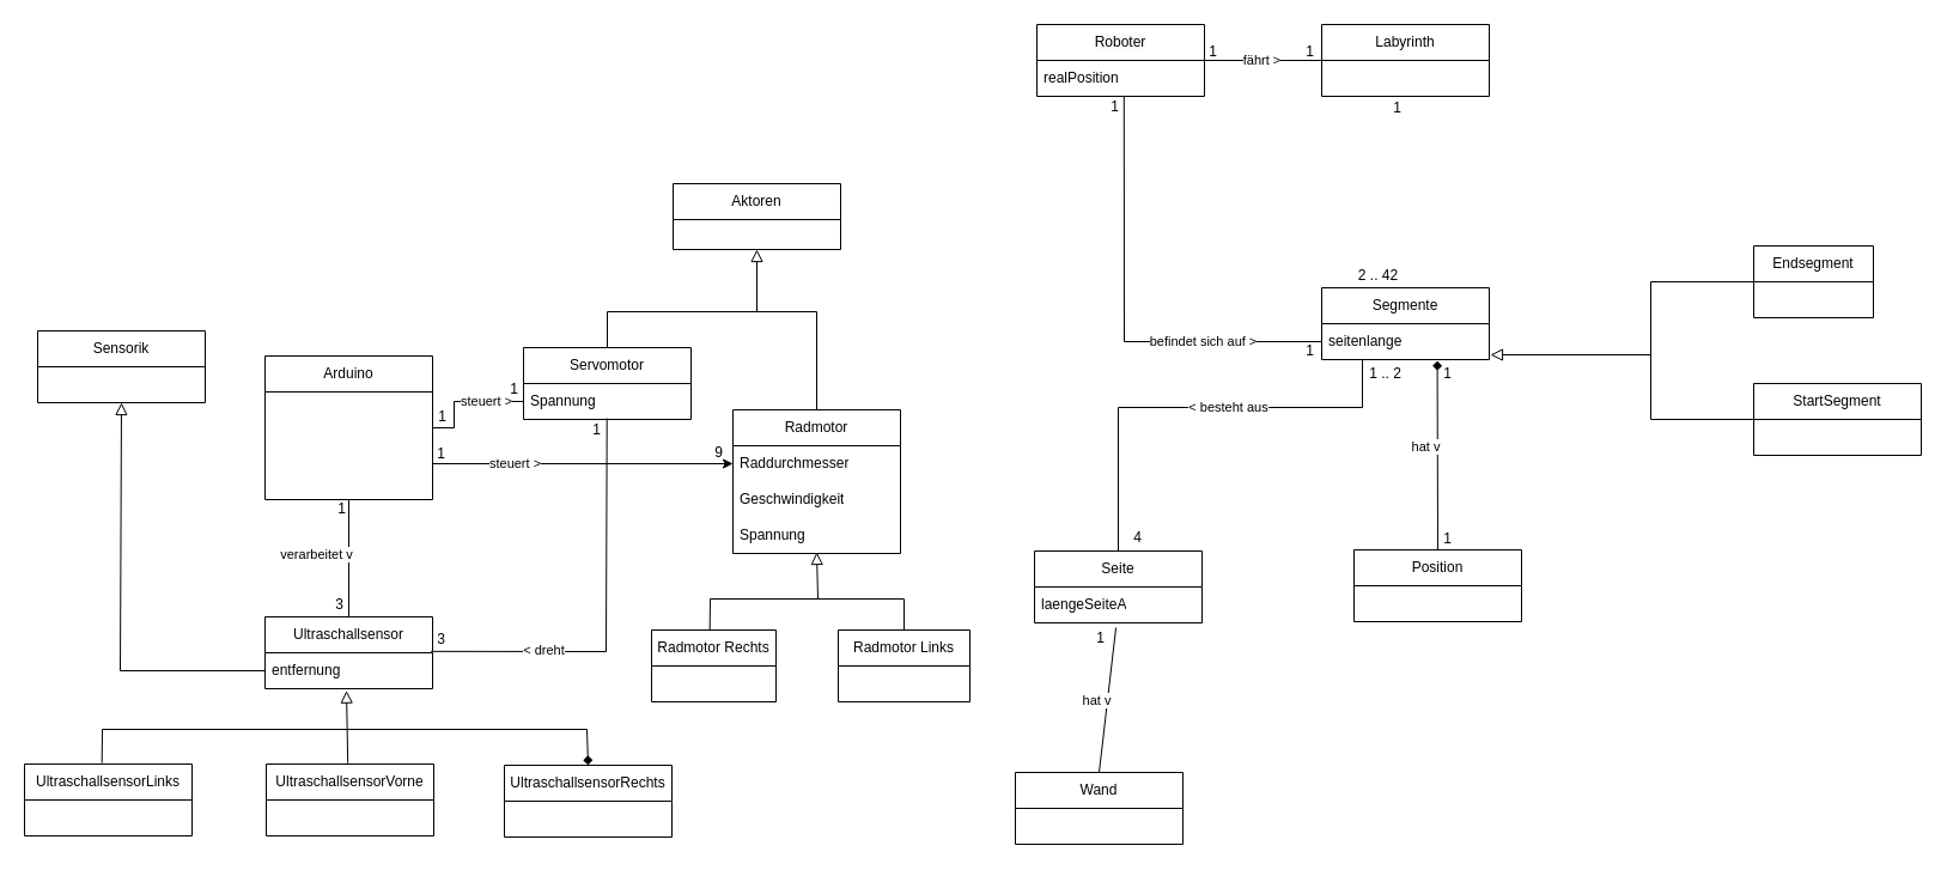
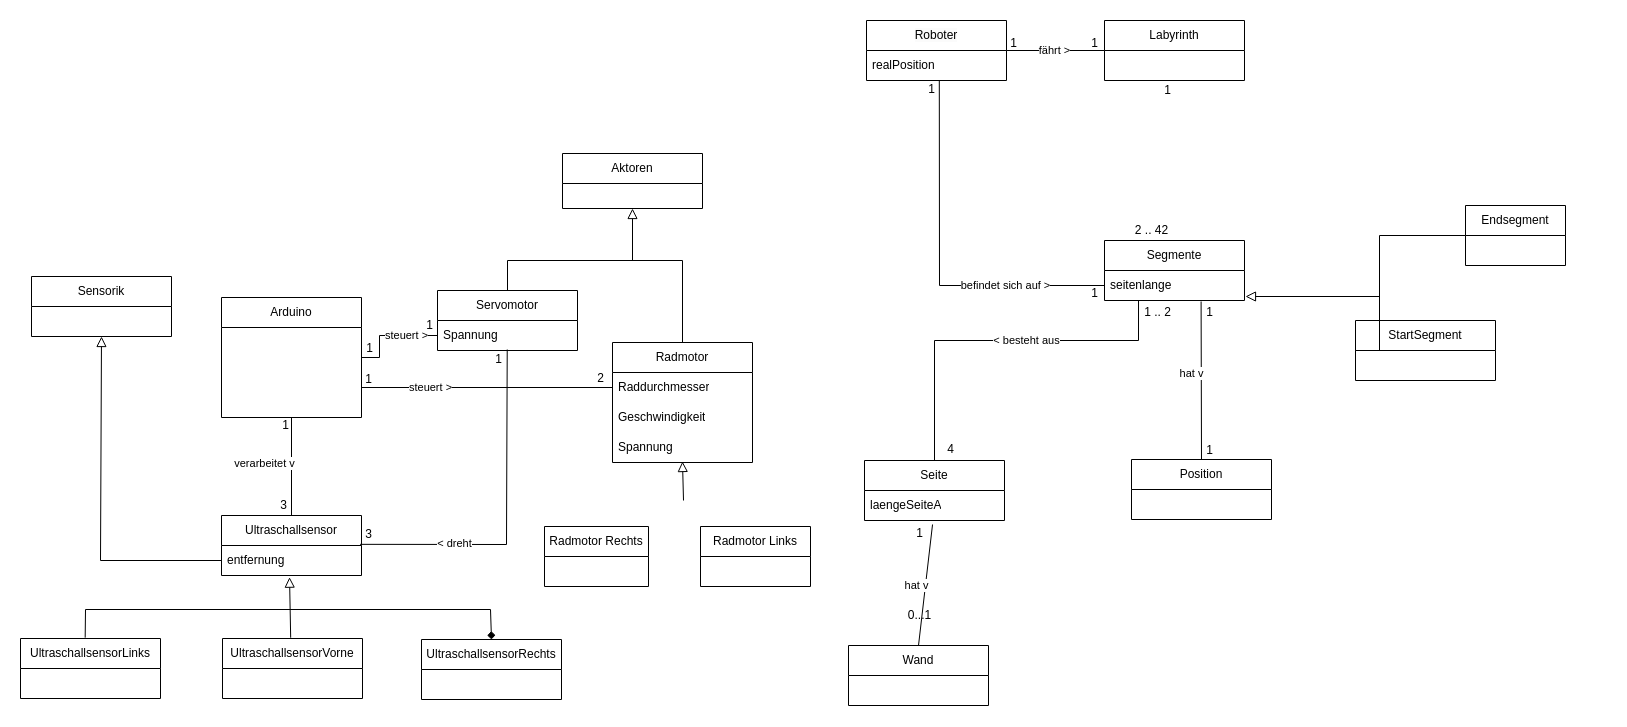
- <mxCell id="80" value="" style="endArrow=diamond;html=1;rounded=0;entryX=0.69;entryY=1.033;entryDx=0;entryDy=0;entryPerimeter=0;exitX=0.5;exitY=0;exitDx=0;exitDy=0;" edge="1" parent="1" source="48" target="45"><mxGeometry width="50" height="50" relative="1" as="geometry"><mxPoint x="1189" y="430" as="sourcePoint" /><mxPoint x="1239" y="380" as="targetPoint" /></mxGeometry></mxCell>
+ <mxCell id="80" value="" style="endArrow=none;html=1;rounded=0;entryX=0.69;entryY=1.033;entryDx=0;entryDy=0;entryPerimeter=0;exitX=0.5;exitY=0;exitDx=0;exitDy=0;" edge="1" parent="1" source="48" target="45"><mxGeometry width="50" height="50" relative="1" as="geometry"><mxPoint x="1189" y="430" as="sourcePoint" /><mxPoint x="1239" y="380" as="targetPoint" /></mxGeometry></mxCell>
- <mxCell id="55" value="StartSegment" style="swimlane;fontStyle=0;childLayout=stackLayout;horizontal=1;startSize=30;horizontalStack=0;resizeParent=1;resizeParentMax=0;resizeLast=0;collapsible=1;marginBottom=0;whiteSpace=wrap;html=1;" parent="1" vertex="1"><mxGeometry x="1465" y="320" width="140" height="60" as="geometry" /></mxCell>
+ <mxCell id="55" value="StartSegment" style="swimlane;fontStyle=0;childLayout=stackLayout;horizontal=1;startSize=30;horizontalStack=0;resizeParent=1;resizeParentMax=0;resizeLast=0;collapsible=1;marginBottom=0;whiteSpace=wrap;html=1;" parent="1" vertex="1"><mxGeometry x="1355" y="320" width="140" height="60" as="geometry" /></mxCell>
- <mxCell id="73" value="9" style="text;html=1;align=center;verticalAlign=middle;resizable=0;points=[];autosize=1;strokeColor=none;fillColor=none;" parent="1" vertex="1"><mxGeometry x="585" y="363" width="30" height="30" as="geometry" /></mxCell>
+ <mxCell id="73" value="2" style="text;html=1;align=center;verticalAlign=middle;resizable=0;points=[];autosize=1;strokeColor=none;fillColor=none;" parent="1" vertex="1"><mxGeometry x="585" y="363" width="30" height="30" as="geometry" /></mxCell>
- <mxCell id="63" value="" style="endArrow=classic;html=1;rounded=0;exitX=1;exitY=0.75;exitDx=0;exitDy=0;entryX=0;entryY=0.5;entryDx=0;entryDy=0;" parent="1" source="12" target="36" edge="1"><mxGeometry width="50" height="50" relative="1" as="geometry"><mxPoint x="409" y="460" as="sourcePoint" /><mxPoint x="459" y="410" as="targetPoint" /></mxGeometry></mxCell>
+ <mxCell id="63" value="" style="endArrow=none;html=1;rounded=0;exitX=1;exitY=0.75;exitDx=0;exitDy=0;entryX=0;entryY=0.5;entryDx=0;entryDy=0;" parent="1" source="12" target="36" edge="1"><mxGeometry width="50" height="50" relative="1" as="geometry"><mxPoint x="409" y="460" as="sourcePoint" /><mxPoint x="459" y="410" as="targetPoint" /></mxGeometry></mxCell>
- <mxCell id="23" value="" style="endArrow=none;html=1;rounded=0;exitX=0.468;exitY=-0.002;exitDx=0;exitDy=0;exitPerimeter=0;entryX=0.5;entryY=0;entryDx=0;entryDy=0;" parent="1" source="16" target="17" edge="1"><mxGeometry width="50" height="50" relative="1" as="geometry"><mxPoint x="703" y="521" as="sourcePoint" /><mxPoint x="752" y="470" as="targetPoint" /><Array as="points"><mxPoint x="593" y="500" /><mxPoint x="755" y="500" /></Array></mxGeometry></mxCell>
+ <mxCell id="54" value="0...1" style="text;html=1;align=center;verticalAlign=middle;resizable=0;points=[];autosize=1;strokeColor=none;fillColor=none;" parent="1" vertex="1"><mxGeometry x="894" y="600" width="50" height="30" as="geometry" /></mxCell>
